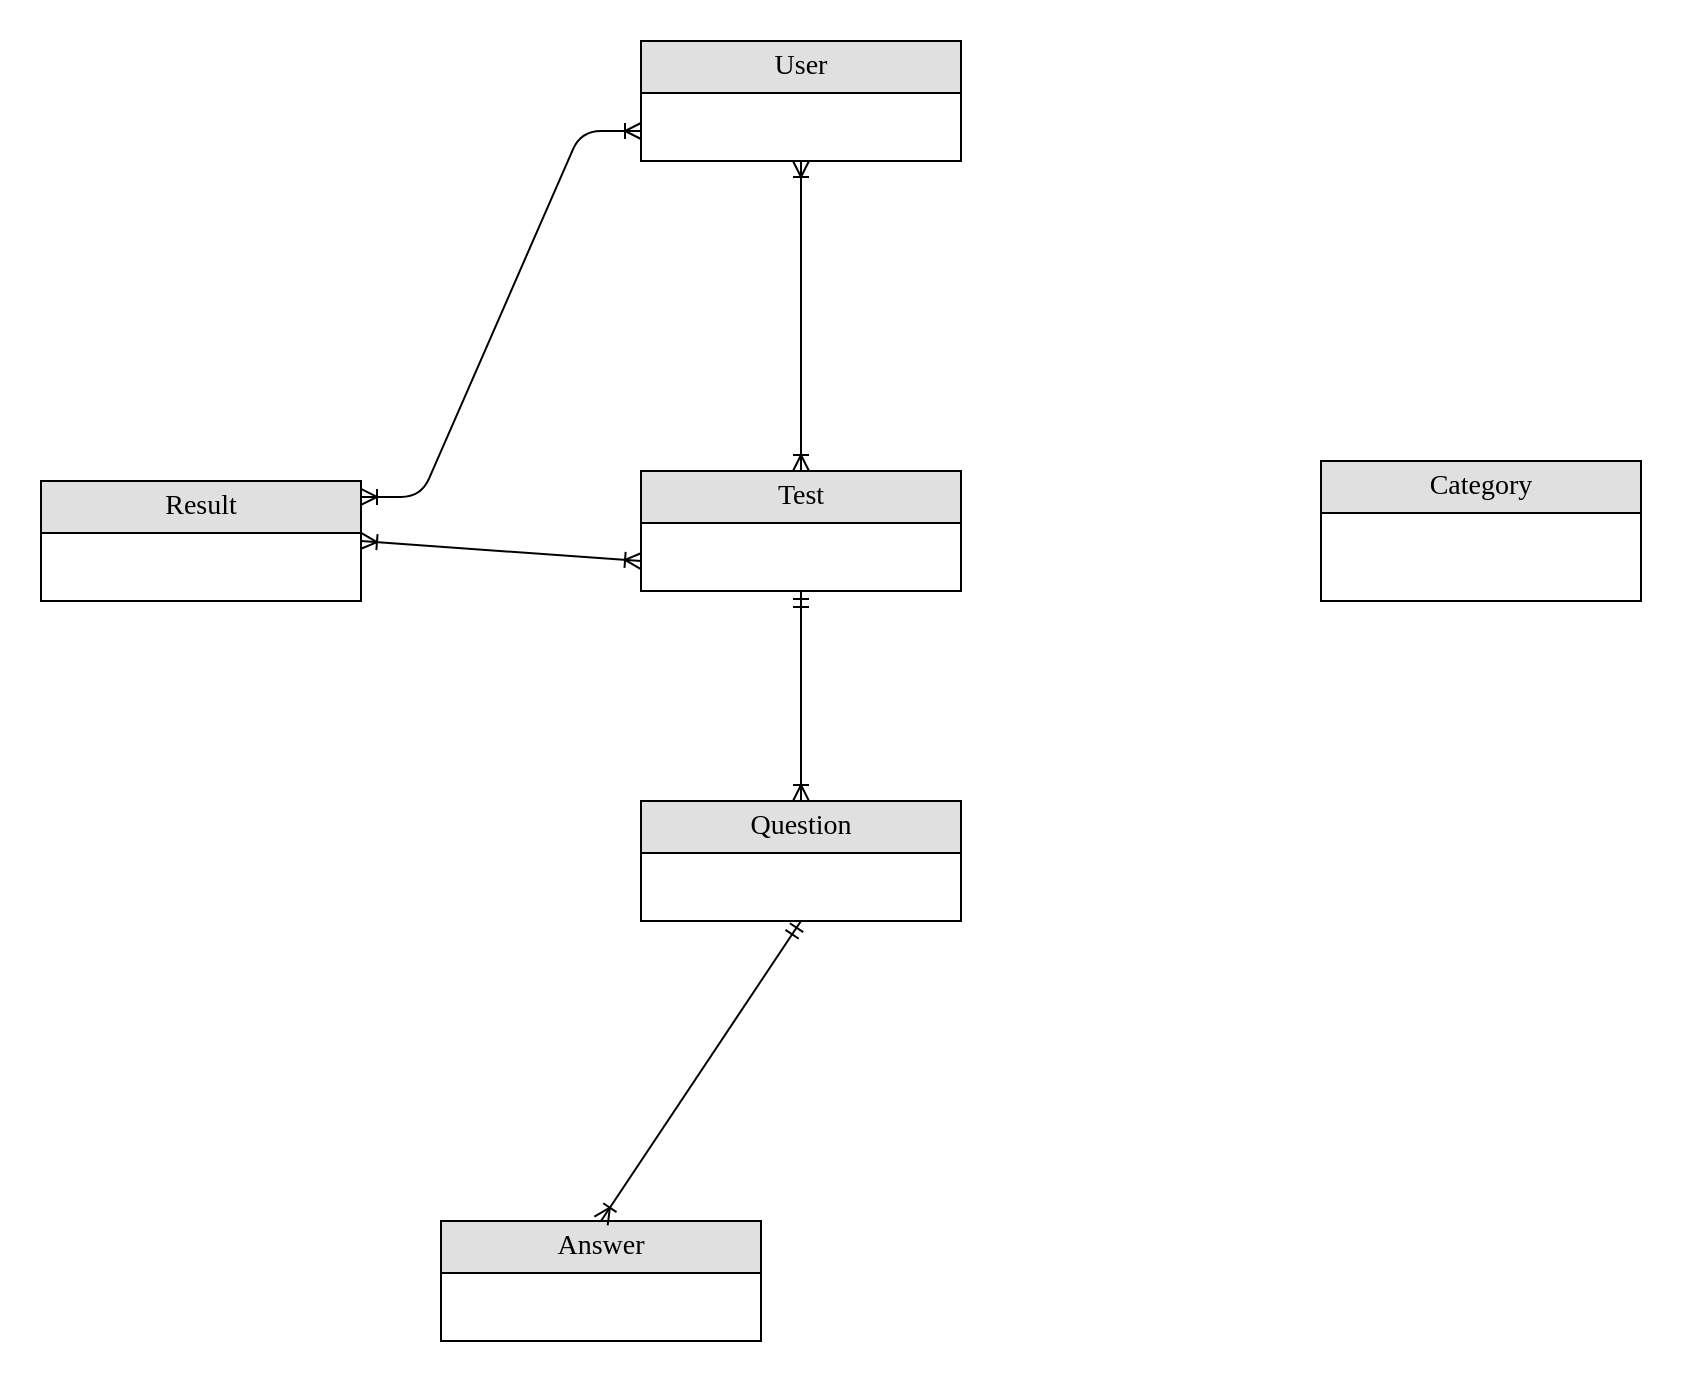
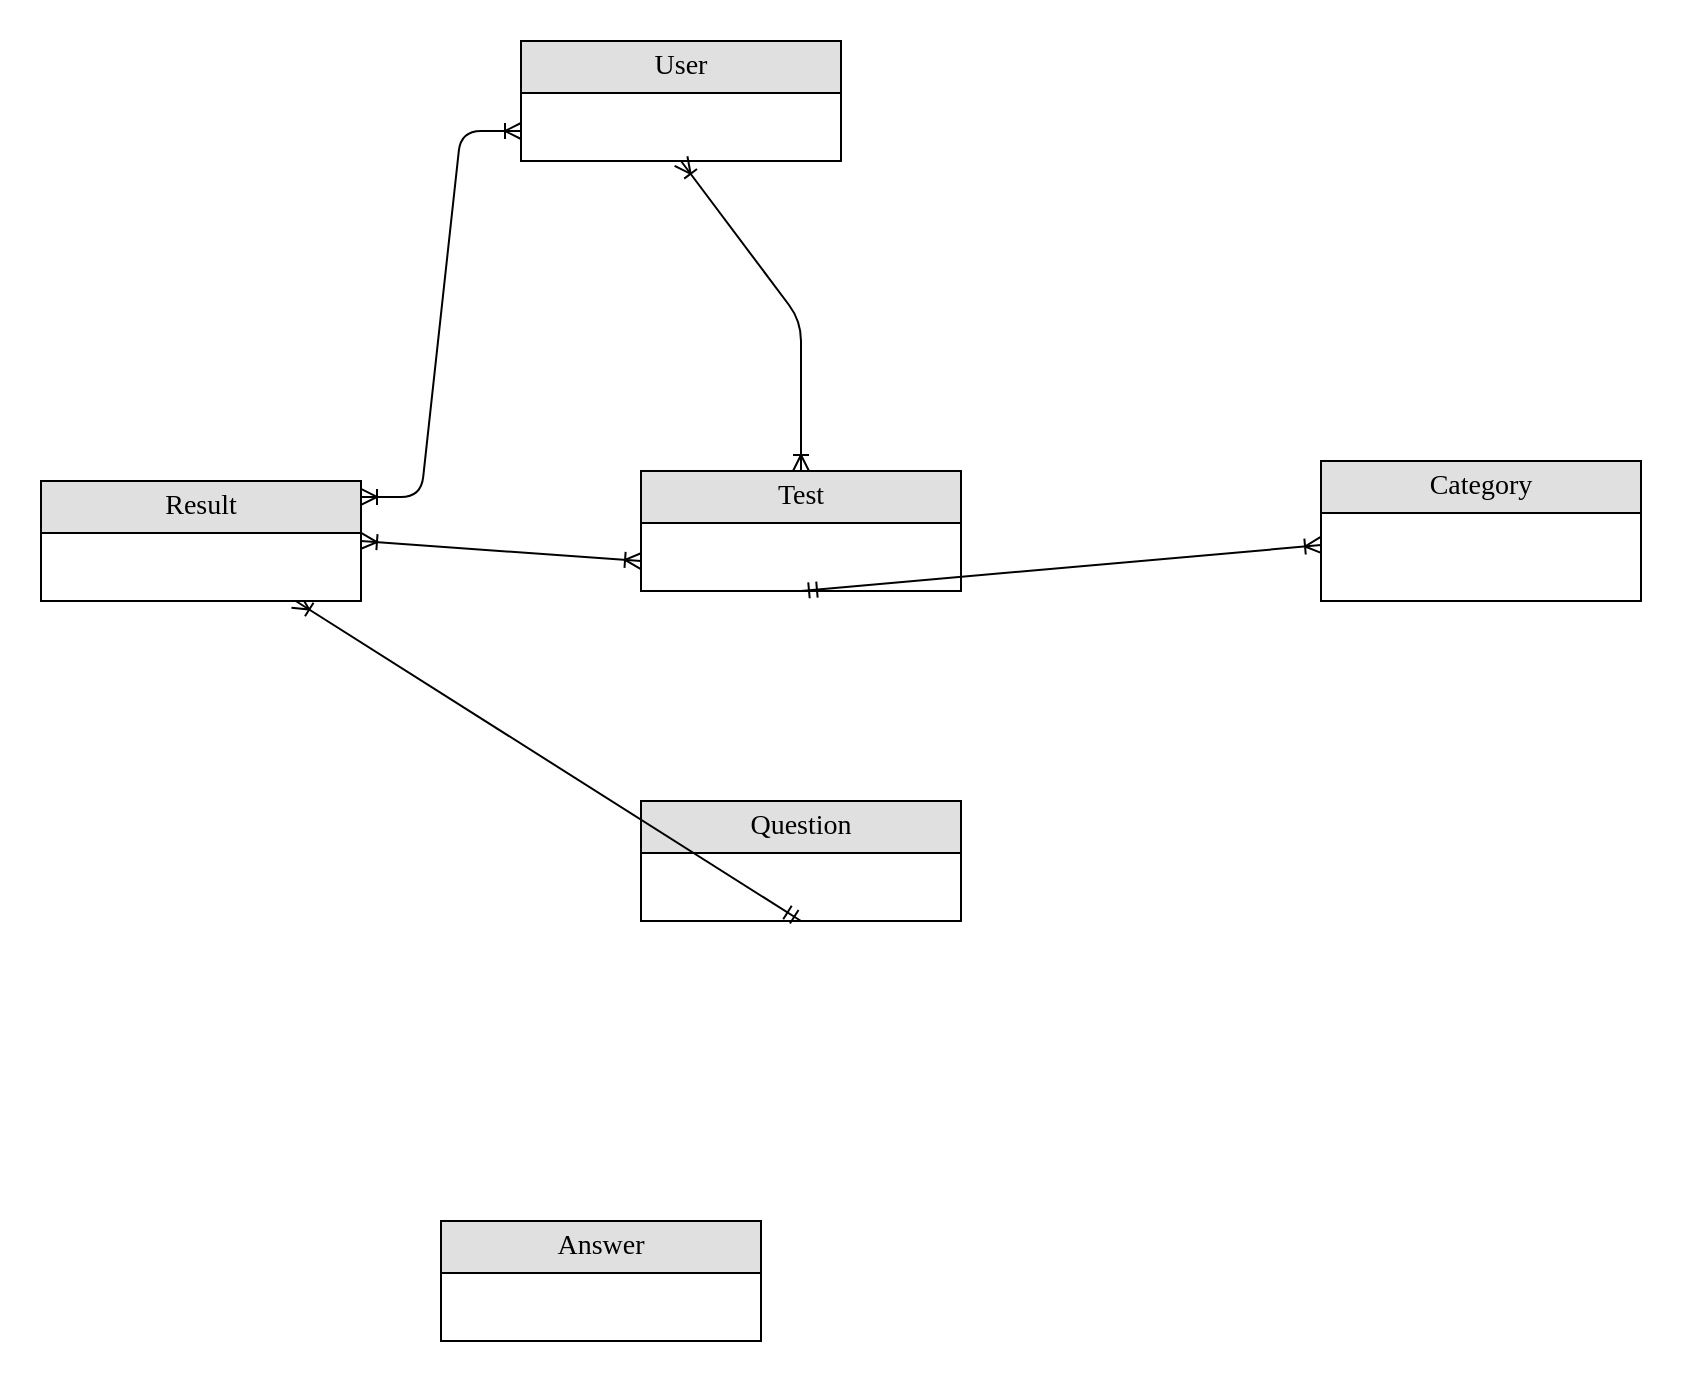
- <mxCell id="2" value="User" style="swimlane;html=1;fontStyle=0;childLayout=stackLayout;horizontal=1;startSize=26;fillColor=#e0e0e0;horizontalStack=0;resizeParent=1;resizeLast=0;collapsible=1;marginBottom=0;swimlaneFillColor=#ffffff;align=center;rounded=0;shadow=0;comic=0;labelBackgroundColor=none;strokeWidth=1;fontFamily=Verdana;fontSize=14" parent="1" vertex="1"><mxGeometry x="320" y="20" width="160" height="60" as="geometry" /></mxCell>
+ <mxCell id="2" value="User" style="swimlane;html=1;fontStyle=0;childLayout=stackLayout;horizontal=1;startSize=26;fillColor=#e0e0e0;horizontalStack=0;resizeParent=1;resizeLast=0;collapsible=1;marginBottom=0;swimlaneFillColor=#ffffff;align=center;rounded=0;shadow=0;comic=0;labelBackgroundColor=none;strokeWidth=1;fontFamily=Verdana;fontSize=14" parent="1" vertex="1"><mxGeometry x="260" y="20" width="160" height="60" as="geometry" /></mxCell>
- <mxCell id="10" value="" style="html=1;endArrow=ERoneToMany;startArrow=ERmandOne;labelBackgroundColor=none;fontFamily=Verdana;fontSize=14;startFill=0;endFill=0;exitX=0.5;exitY=1;exitDx=0;exitDy=0;entryX=0.5;entryY=0;entryDx=0;entryDy=0;" edge="1" parent="1" source="7" target="8"><mxGeometry width="100" height="100" relative="1" as="geometry"><mxPoint x="400" y="320" as="sourcePoint" /><mxPoint x="400" y="370" as="targetPoint" /></mxGeometry></mxCell>
+ <mxCell id="10" value="" style="html=1;endArrow=ERoneToMany;startArrow=ERmandOne;labelBackgroundColor=none;fontFamily=Verdana;fontSize=14;startFill=0;endFill=0;exitX=0.5;exitY=1;exitDx=0;exitDy=0;" edge="1" parent="1" source="7" target="4"><mxGeometry width="100" height="100" relative="1" as="geometry"><mxPoint x="400" y="320" as="sourcePoint" /><mxPoint x="400" y="370" as="targetPoint" /></mxGeometry></mxCell>
- <mxCell id="11" value="" style="html=1;endArrow=ERoneToMany;startArrow=ERmandOne;labelBackgroundColor=none;fontFamily=Verdana;fontSize=14;startFill=0;endFill=0;entryX=0.5;entryY=0;entryDx=0;entryDy=0;exitX=0.5;exitY=1;exitDx=0;exitDy=0;" edge="1" parent="1" source="8" target="9"><mxGeometry width="100" height="100" relative="1" as="geometry"><mxPoint x="400" y="480" as="sourcePoint" /><mxPoint x="399.5" y="600" as="targetPoint" /></mxGeometry></mxCell>
+ <mxCell id="11" value="" style="html=1;endArrow=ERoneToMany;startArrow=ERmandOne;labelBackgroundColor=none;fontFamily=Verdana;fontSize=14;startFill=0;endFill=0;exitX=0.5;exitY=1;exitDx=0;exitDy=0;" edge="1" parent="1" source="8" target="12"><mxGeometry width="100" height="100" relative="1" as="geometry"><mxPoint x="400" y="480" as="sourcePoint" /><mxPoint x="399.5" y="600" as="targetPoint" /></mxGeometry></mxCell>
